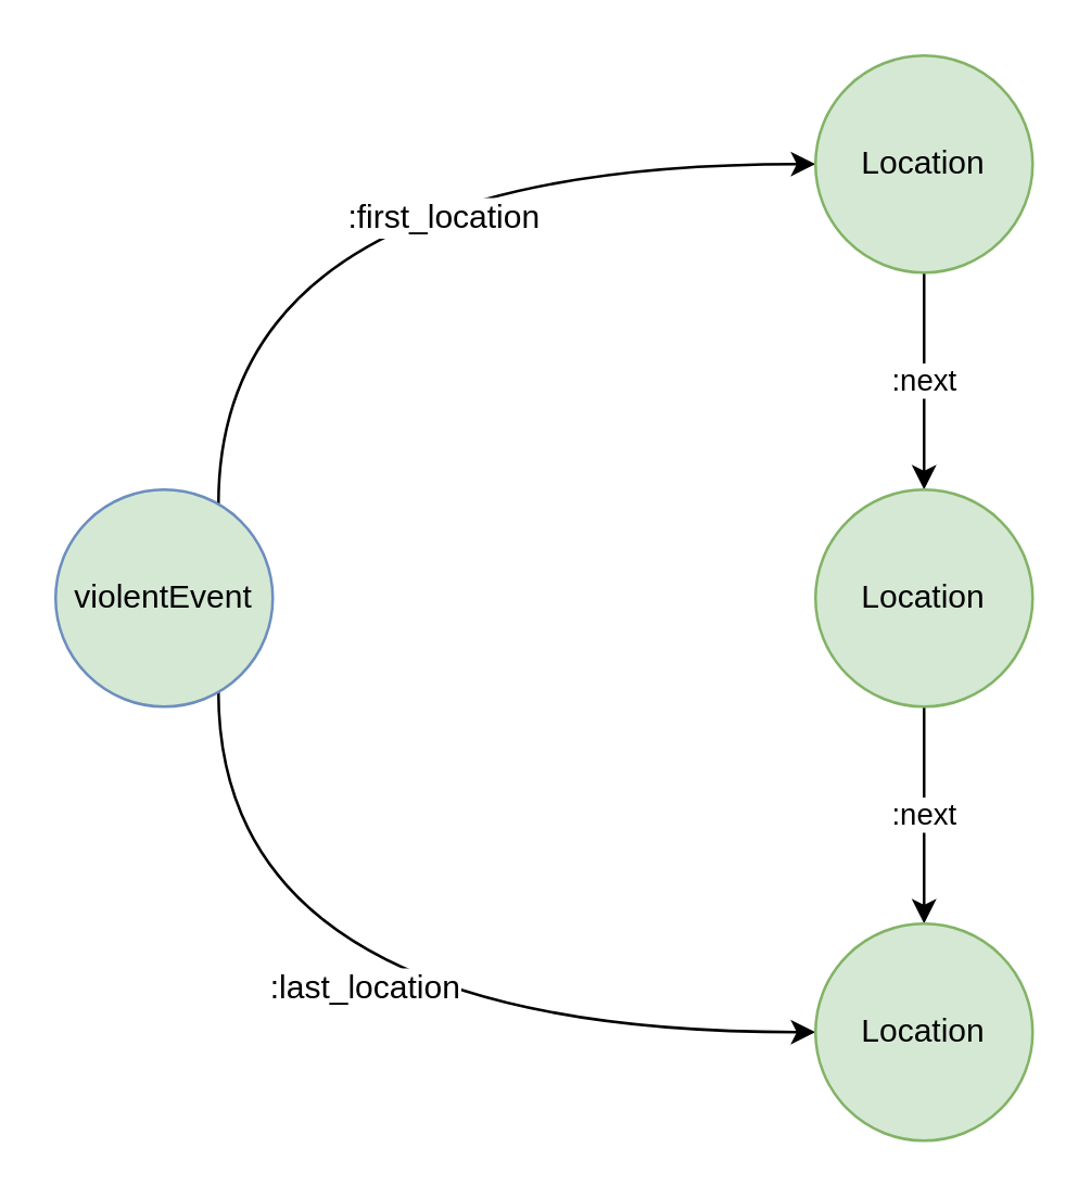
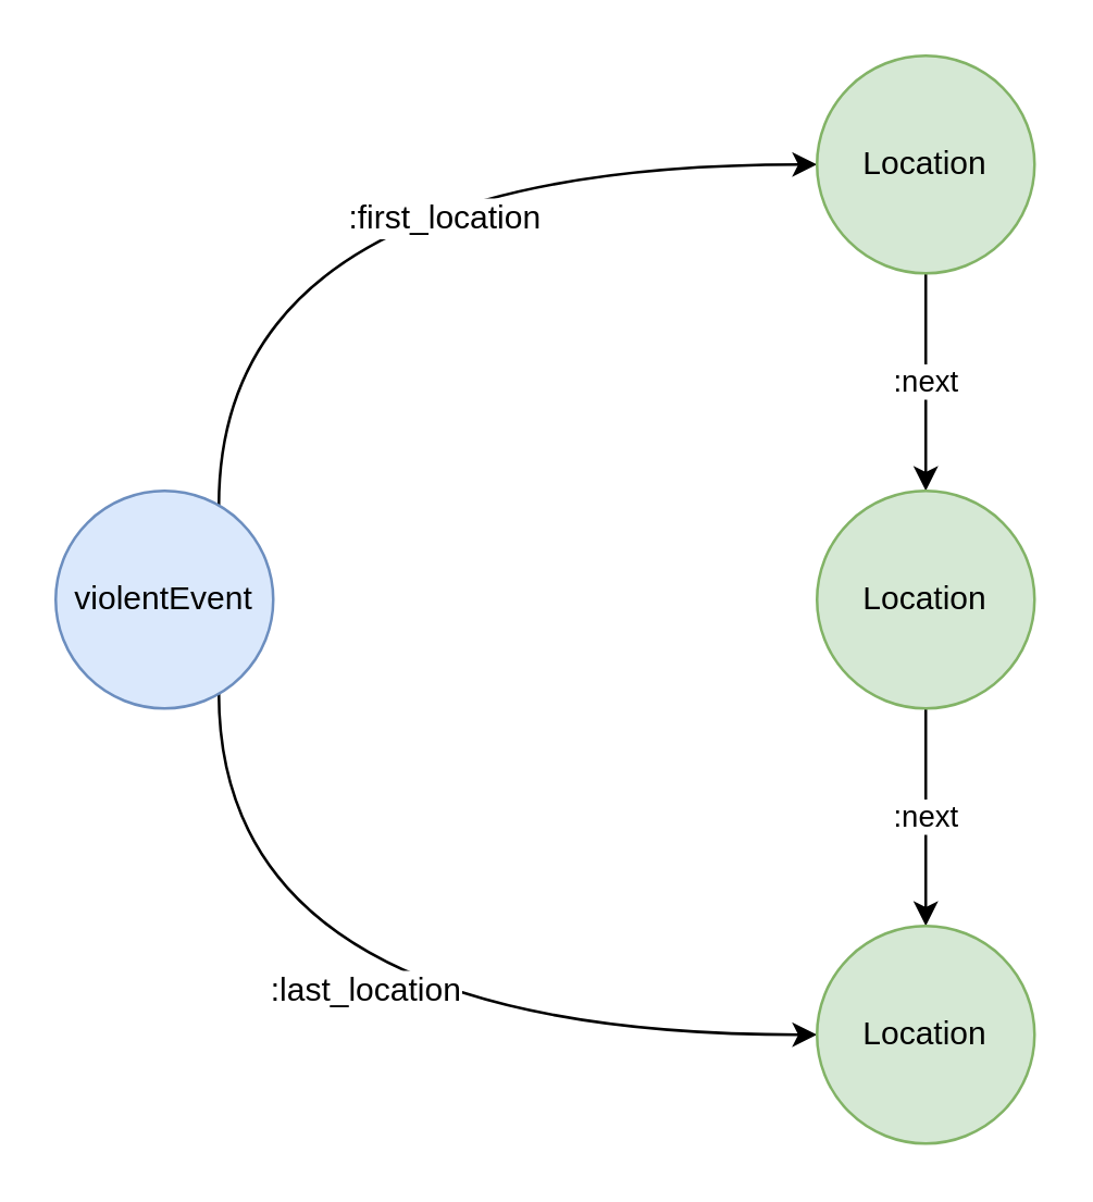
- <mxCell id="6" value="violentEvent" style="ellipse;whiteSpace=wrap;html=1;aspect=fixed;fillColor=#d5e8d4;strokeColor=#6c8ebf;" vertex="1" parent="1"><mxGeometry x="20" y="180" width="80" height="80" as="geometry" /></mxCell>
+ <mxCell id="6" value="violentEvent" style="ellipse;whiteSpace=wrap;html=1;aspect=fixed;fillColor=#dae8fc;strokeColor=#6c8ebf;" vertex="1" parent="1"><mxGeometry x="20" y="180" width="80" height="80" as="geometry" /></mxCell>
